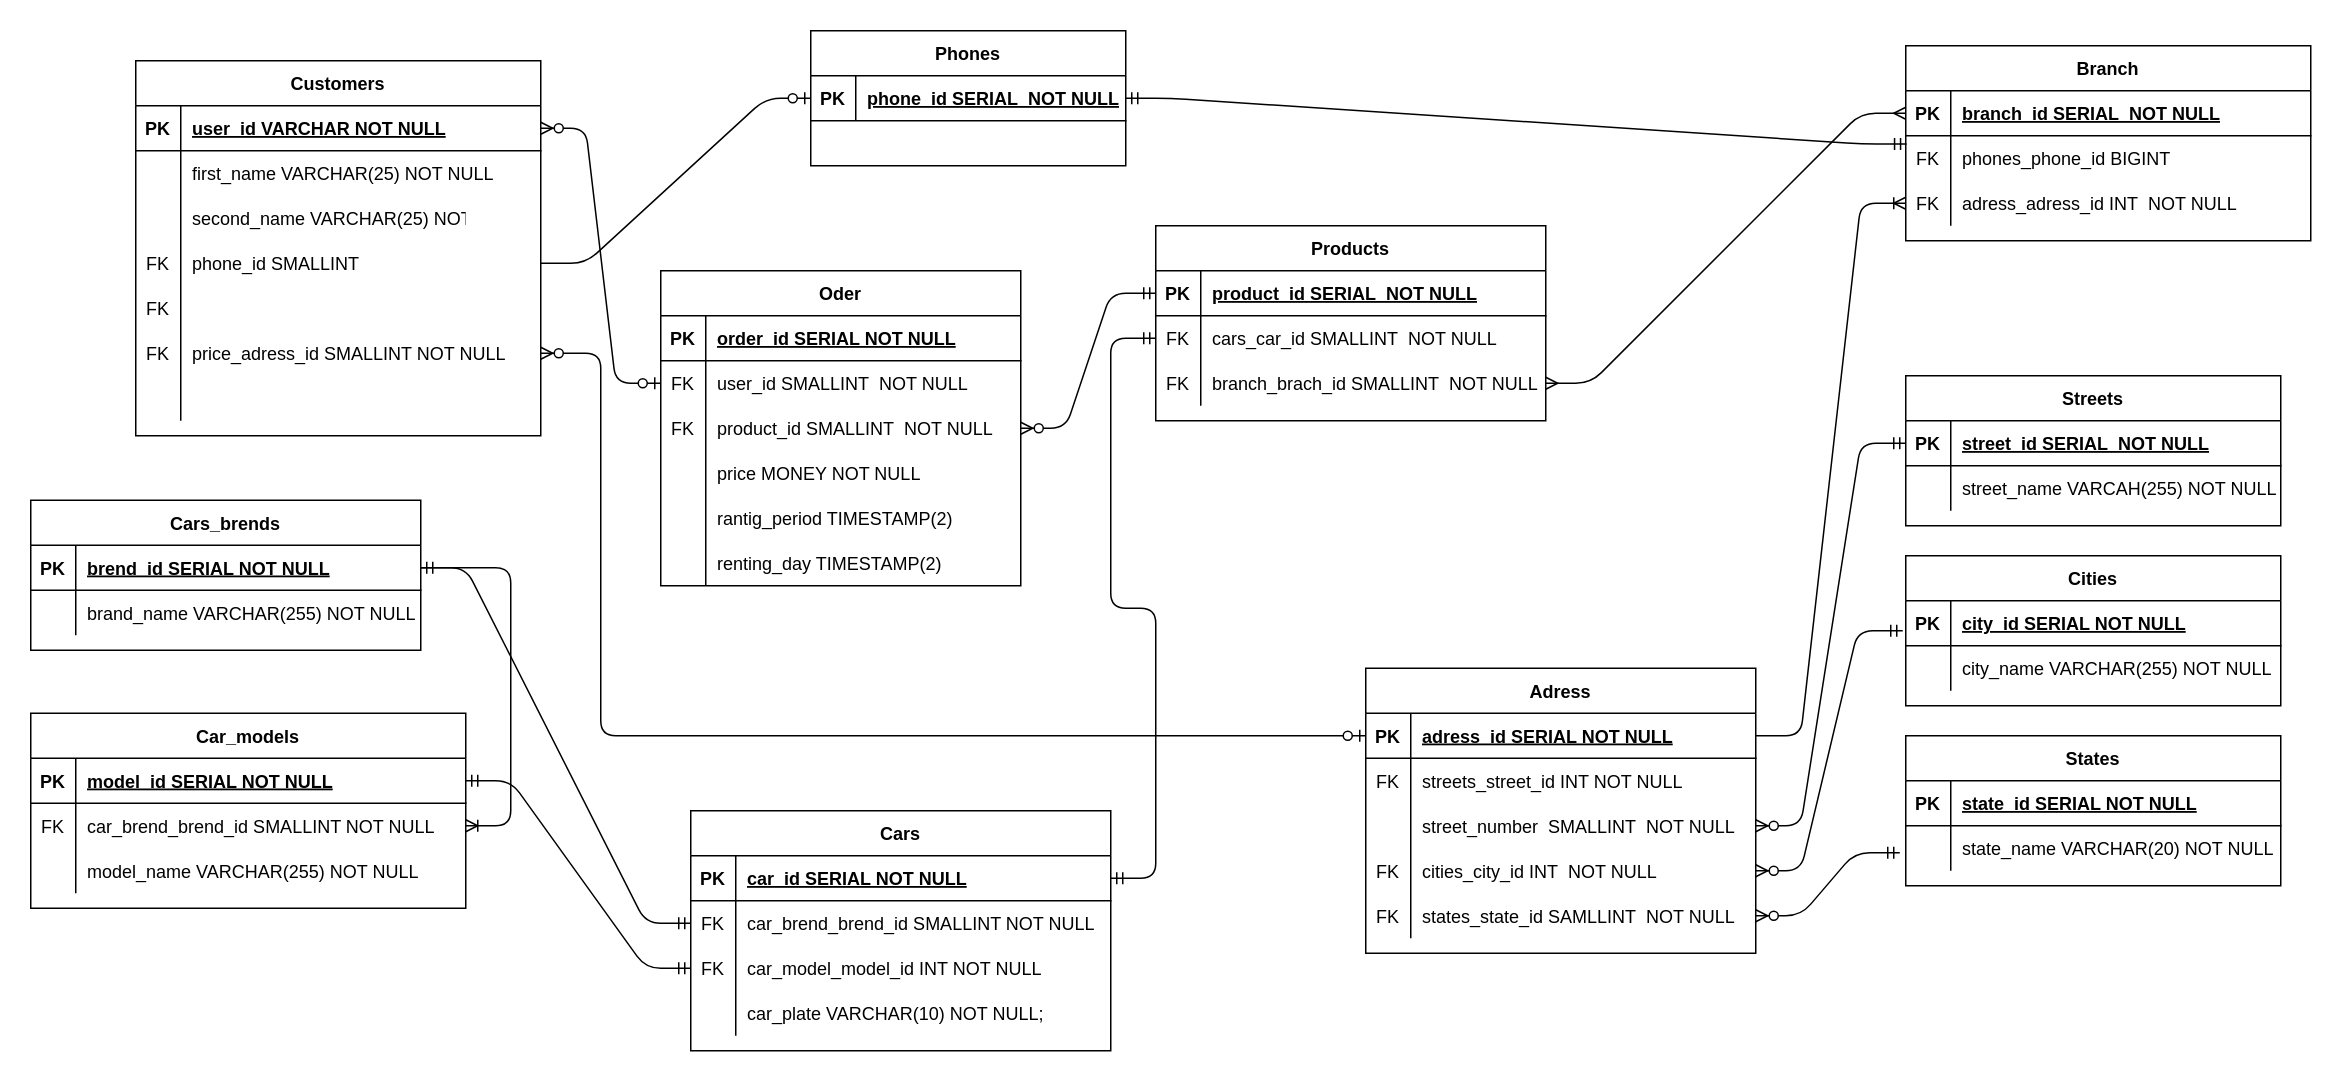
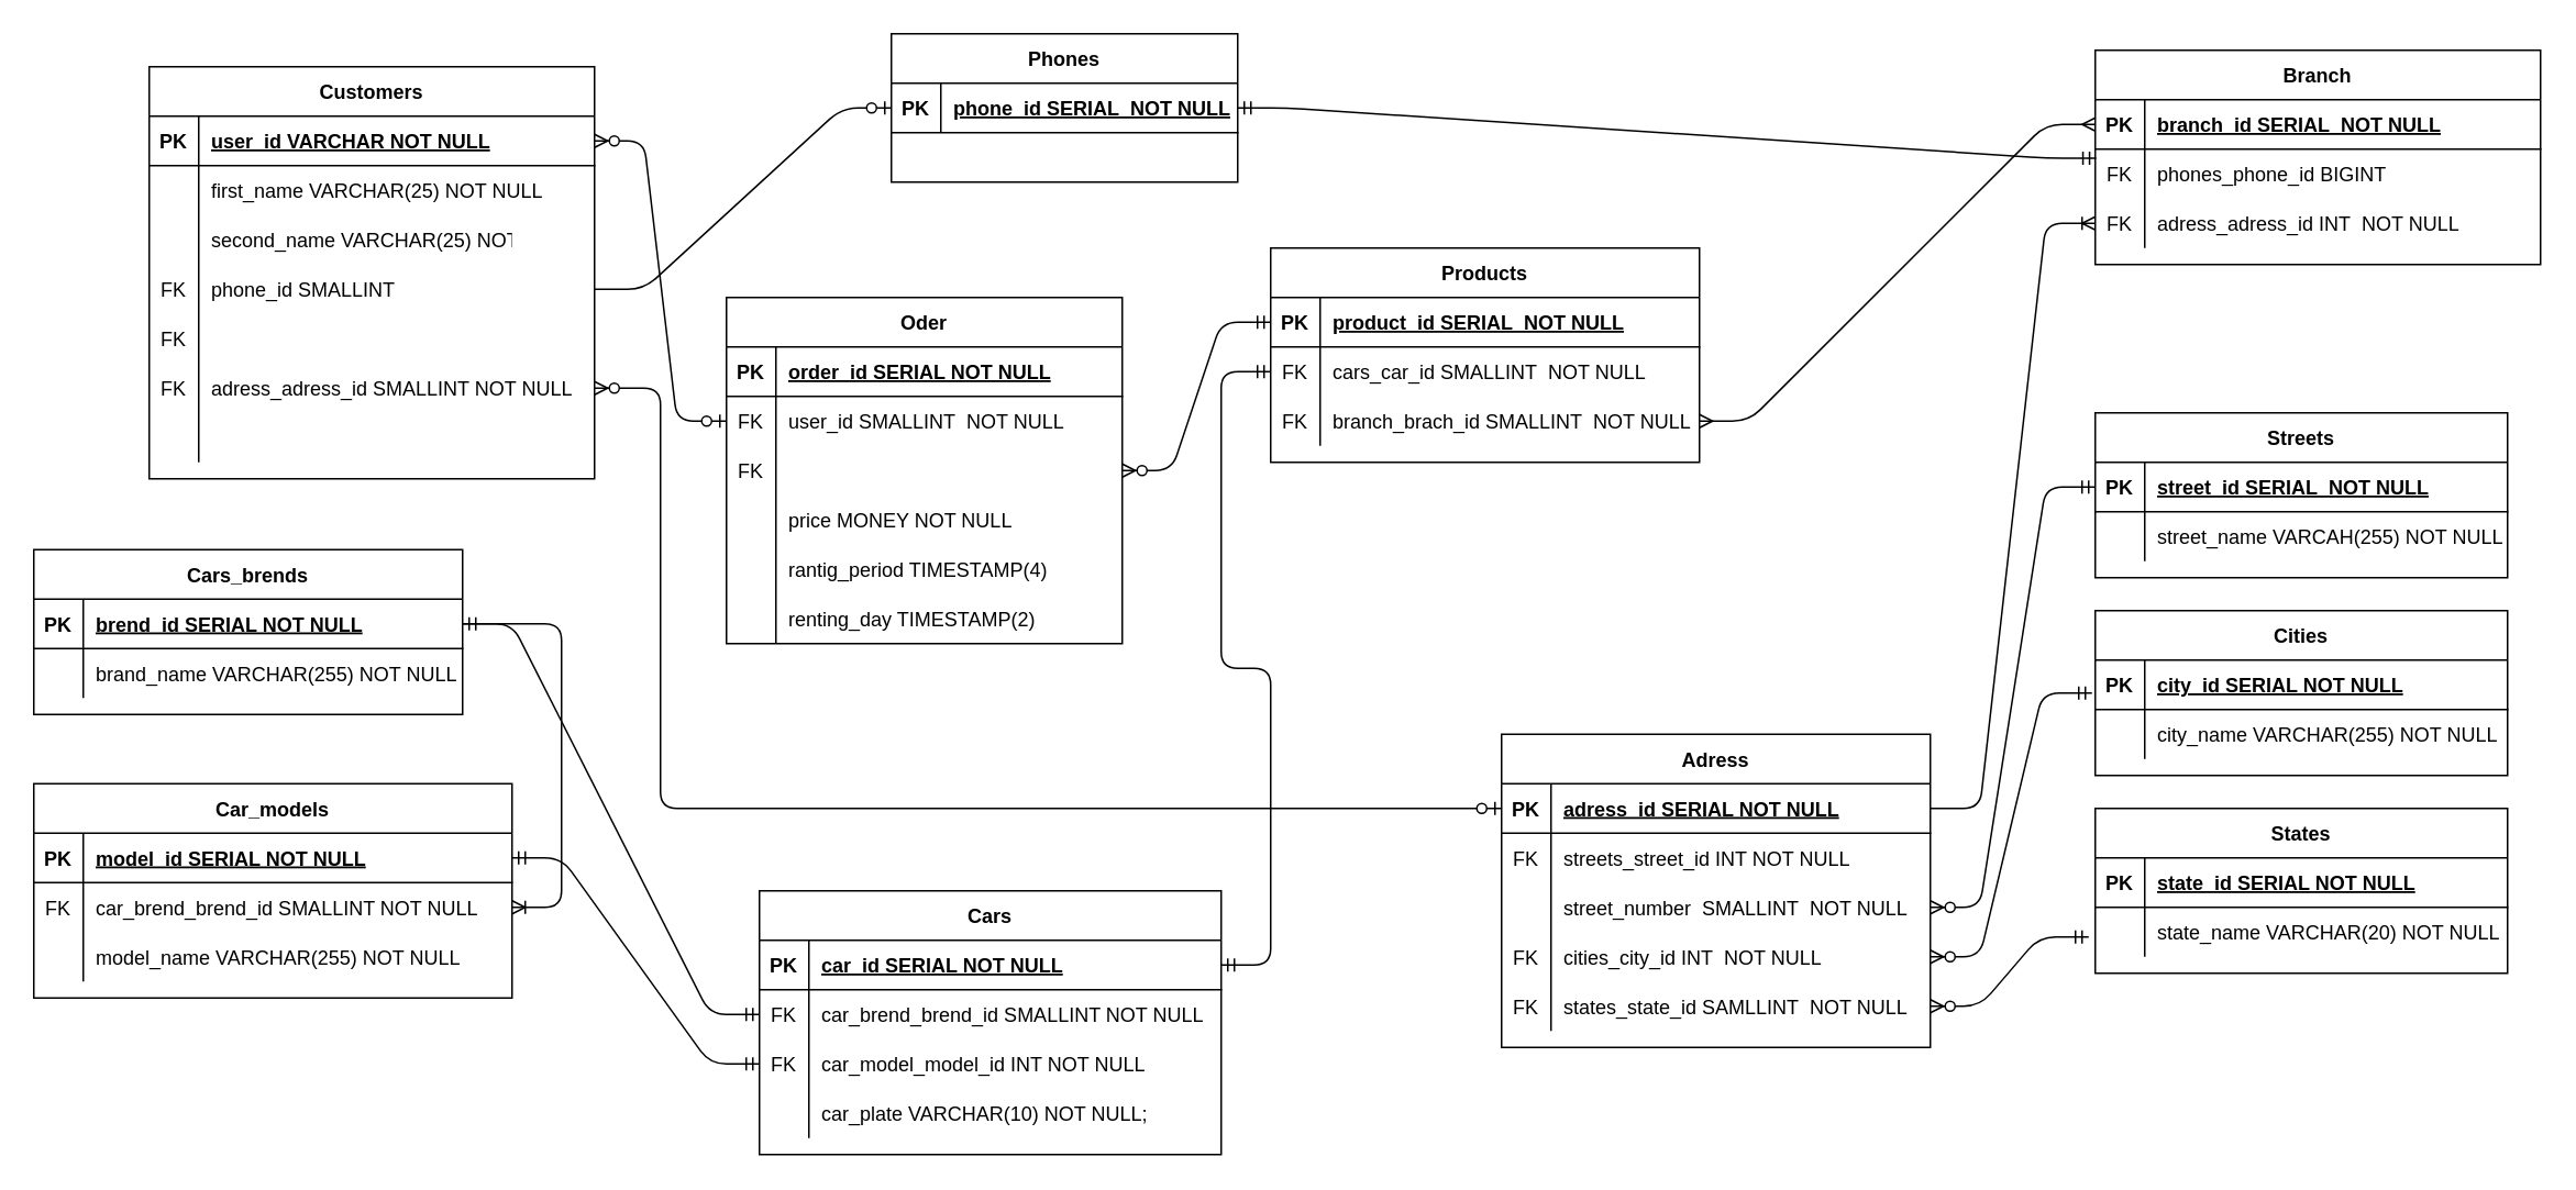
- <mxCell id="19" value="price_adress_id SMALLINT NOT NULL" style="shape=partialRectangle;connectable=0;fillColor=none;top=0;left=0;bottom=0;right=0;align=left;spacingLeft=6;fontStyle=0;overflow=hidden;" vertex="1" parent="17"><mxGeometry x="30" width="240" height="30" as="geometry"><mxRectangle width="240" height="30" as="alternateBounds" /></mxGeometry></mxCell>
+ <mxCell id="19" value="adress_adress_id SMALLINT NOT NULL" style="shape=partialRectangle;connectable=0;fillColor=none;top=0;left=0;bottom=0;right=0;align=left;spacingLeft=6;fontStyle=0;overflow=hidden;" vertex="1" parent="17"><mxGeometry x="30" width="240" height="30" as="geometry"><mxRectangle width="240" height="30" as="alternateBounds" /></mxGeometry></mxCell>
- <mxCell id="116" value="product_id SMALLINT  NOT NULL" style="shape=partialRectangle;connectable=0;fillColor=none;top=0;left=0;bottom=0;right=0;align=left;spacingLeft=6;overflow=hidden;" vertex="1" parent="114"><mxGeometry x="30" width="210" height="30" as="geometry"><mxRectangle width="210" height="30" as="alternateBounds" /></mxGeometry></mxCell>
- <mxCell id="122" value="rantig_period TIMESTAMP(2)" style="shape=partialRectangle;connectable=0;fillColor=none;top=0;left=0;bottom=0;right=0;align=left;spacingLeft=6;overflow=hidden;" vertex="1" parent="120"><mxGeometry x="30" width="210" height="30" as="geometry"><mxRectangle width="210" height="30" as="alternateBounds" /></mxGeometry></mxCell>
+ <mxCell id="122" value="rantig_period TIMESTAMP(4)" style="shape=partialRectangle;connectable=0;fillColor=none;top=0;left=0;bottom=0;right=0;align=left;spacingLeft=6;overflow=hidden;" vertex="1" parent="120"><mxGeometry x="30" width="210" height="30" as="geometry"><mxRectangle width="210" height="30" as="alternateBounds" /></mxGeometry></mxCell>
